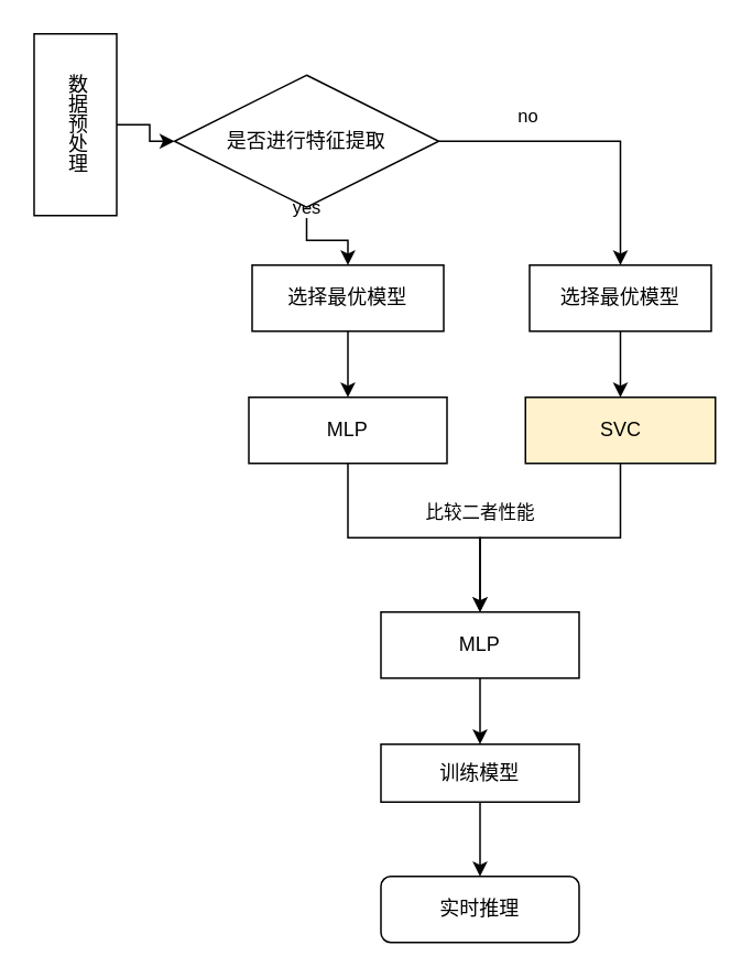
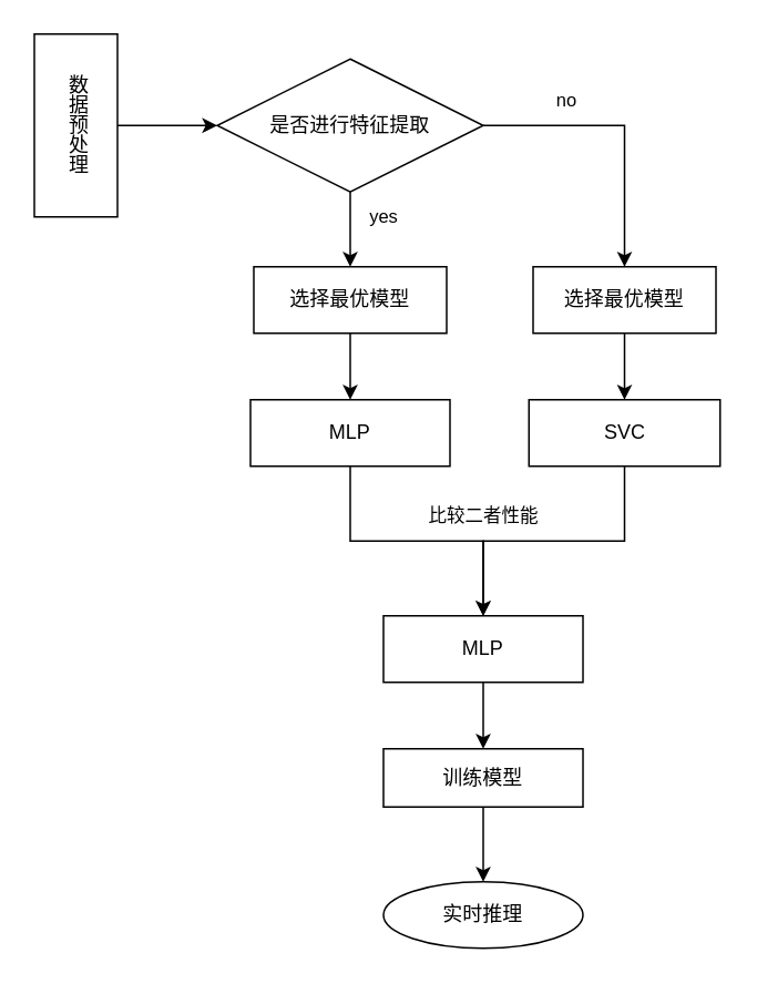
- <mxCell id="6" value="是否进行特征提取" style="rhombus;whiteSpace=wrap;html=1;" vertex="1" parent="1"><mxGeometry x="105" y="45" width="160" height="80" as="geometry" /></mxCell>
+ <mxCell id="6" value="是否进行特征提取" style="rhombus;whiteSpace=wrap;html=1;" vertex="1" parent="1"><mxGeometry x="130" y="35" width="160" height="80" as="geometry" /></mxCell>
- <mxCell id="14" value="SVC" style="rounded=0;whiteSpace=wrap;html=1;fillColor=#fff2cc;" vertex="1" parent="1"><mxGeometry x="317.5" y="240" width="115" height="40" as="geometry" /></mxCell>
+ <mxCell id="14" value="SVC" style="rounded=0;whiteSpace=wrap;html=1;" vertex="1" parent="1"><mxGeometry x="317.5" y="240" width="115" height="40" as="geometry" /></mxCell>
- <mxCell id="19" value="实时推理" style="rounded=1;whiteSpace=wrap;html=1;" vertex="1" parent="1"><mxGeometry x="230" y="530" width="120" height="40" as="geometry" /></mxCell>
+ <mxCell id="19" value="实时推理" style="ellipse;whiteSpace=wrap;html=1;" vertex="1" parent="1"><mxGeometry x="230" y="530" width="120" height="40" as="geometry" /></mxCell>
